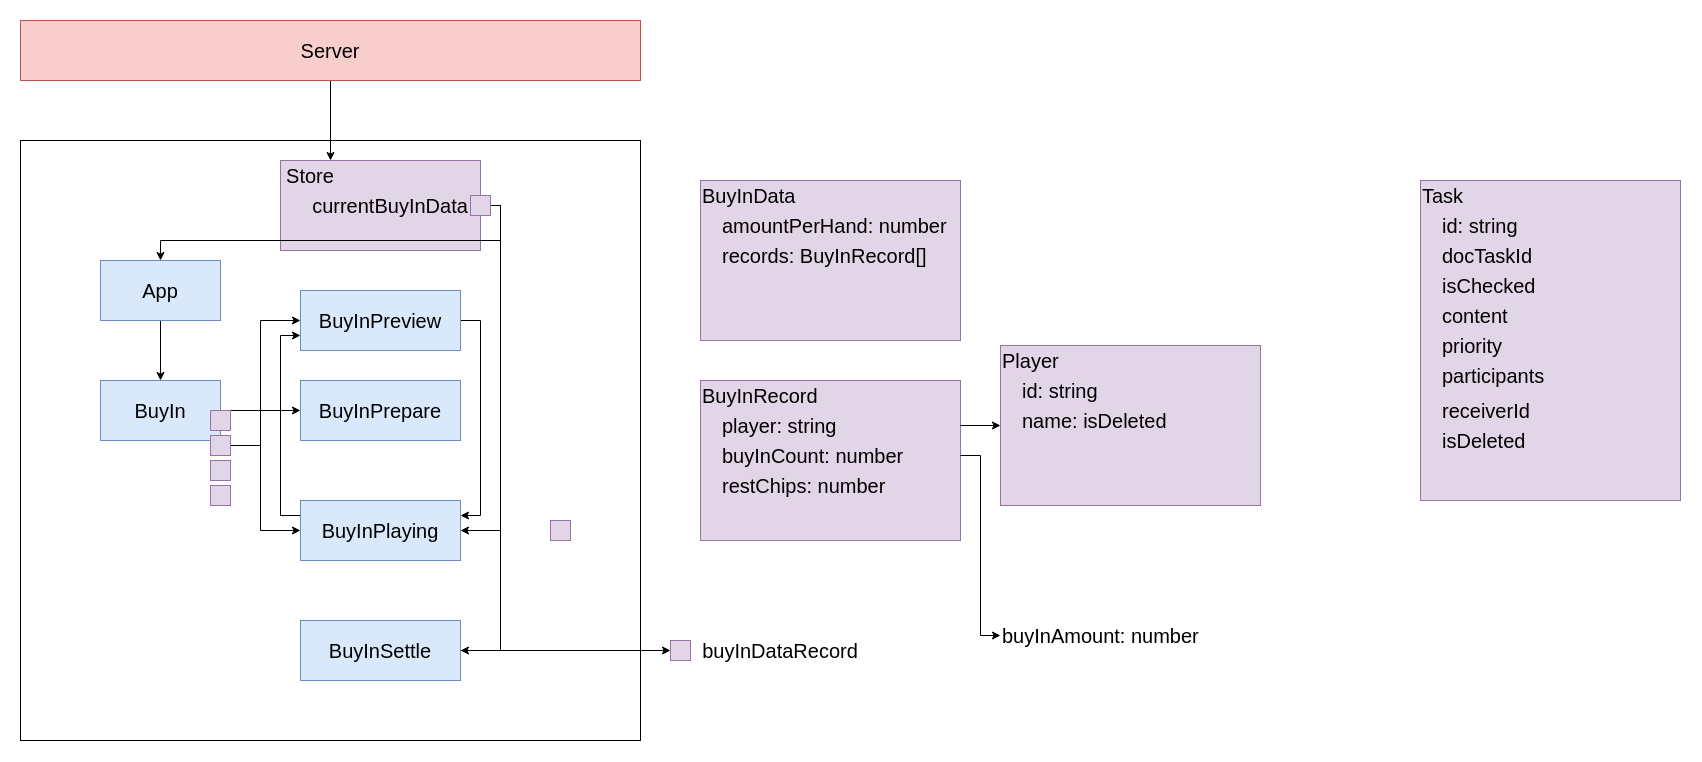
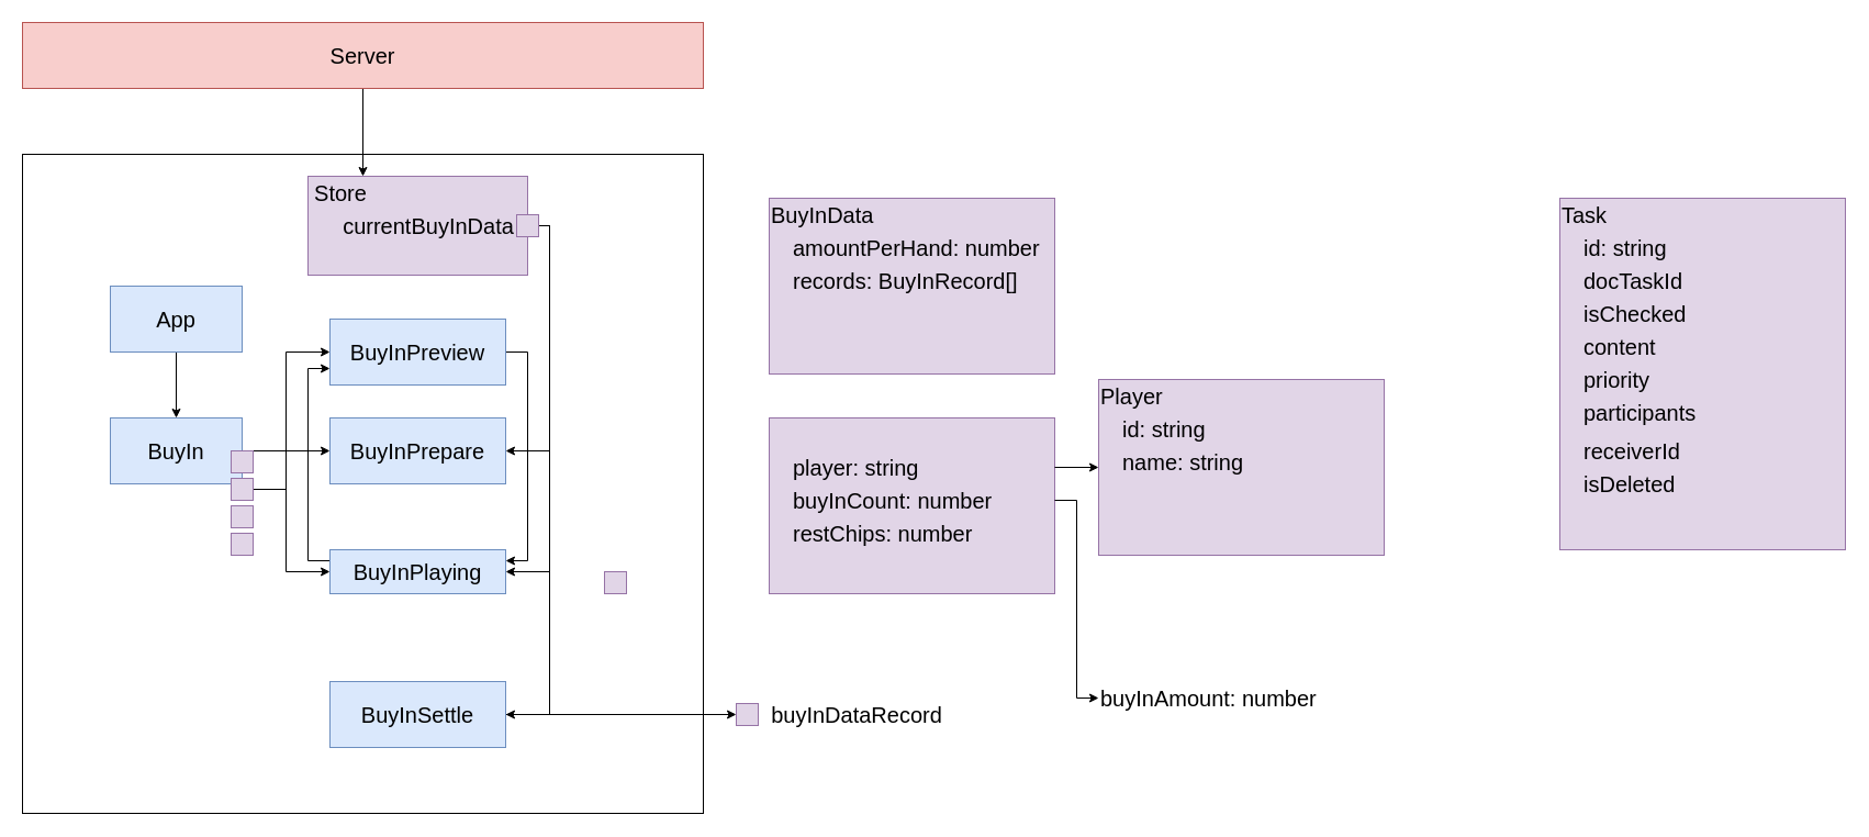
- <mxCell id="44" style="edgeStyle=orthogonalEdgeStyle;rounded=0;orthogonalLoop=1;jettySize=auto;html=1;exitX=1;exitY=0.5;exitDx=0;exitDy=0;fontSize=15;" edge="1" parent="1" source="47" target="5"><mxGeometry relative="1" as="geometry" /></mxCell>
+ <mxCell id="44" style="edgeStyle=orthogonalEdgeStyle;rounded=0;orthogonalLoop=1;jettySize=auto;html=1;exitX=1;exitY=0.5;exitDx=0;exitDy=0;entryX=1;entryY=0.5;entryDx=0;entryDy=0;fontSize=15;" edge="1" parent="1" source="47" target="9"><mxGeometry relative="1" as="geometry" /></mxCell>
- <mxCell id="20" value="BuyInRecord" style="text;html=1;strokeColor=none;fillColor=none;align=left;verticalAlign=middle;whiteSpace=wrap;rounded=0;fontSize=20;" vertex="1" parent="1"><mxGeometry x="700" y="380" width="260" height="30" as="geometry" /></mxCell>
- <mxCell id="42" value="name: isDeleted" style="text;html=1;strokeColor=none;fillColor=none;align=left;verticalAlign=middle;whiteSpace=wrap;rounded=0;fontSize=20;" vertex="1" parent="38"><mxGeometry x="20" y="60" width="240" height="30" as="geometry" /></mxCell>
+ <mxCell id="42" value="name: string" style="text;html=1;strokeColor=none;fillColor=none;align=left;verticalAlign=middle;whiteSpace=wrap;rounded=0;fontSize=20;" vertex="1" parent="38"><mxGeometry x="20" y="60" width="240" height="30" as="geometry" /></mxCell>
- <mxCell id="11" value="&lt;font style=&quot;font-size: 20px&quot;&gt;BuyInPlaying&lt;/font&gt;" style="rounded=0;whiteSpace=wrap;html=1;fillColor=#dae8fc;strokeColor=#6c8ebf;" vertex="1" parent="1"><mxGeometry x="300" y="500" width="160" height="60" as="geometry" /></mxCell>
+ <mxCell id="11" value="&lt;font style=&quot;font-size: 20px&quot;&gt;BuyInPlaying&lt;/font&gt;" style="rounded=0;whiteSpace=wrap;html=1;fillColor=#dae8fc;strokeColor=#6c8ebf;" vertex="1" parent="1"><mxGeometry x="300" y="500" width="160" height="40" as="geometry" /></mxCell>
